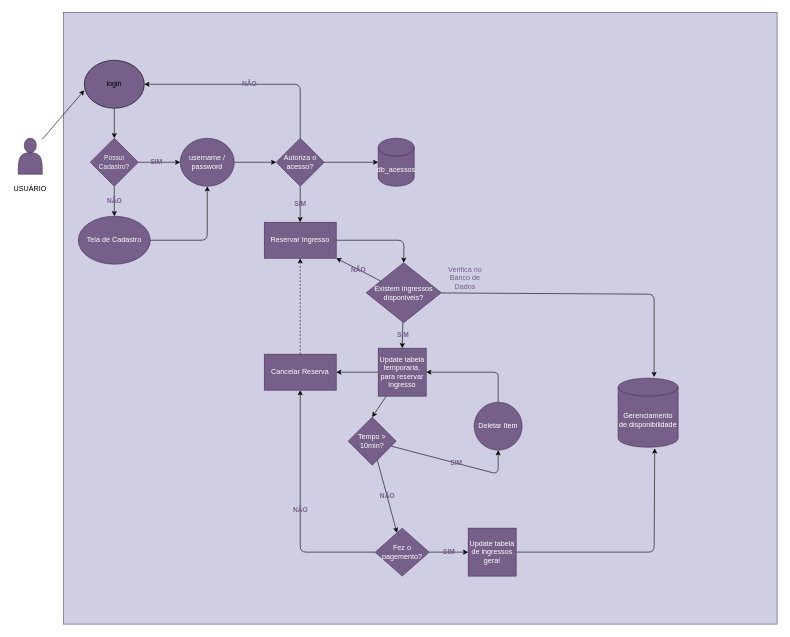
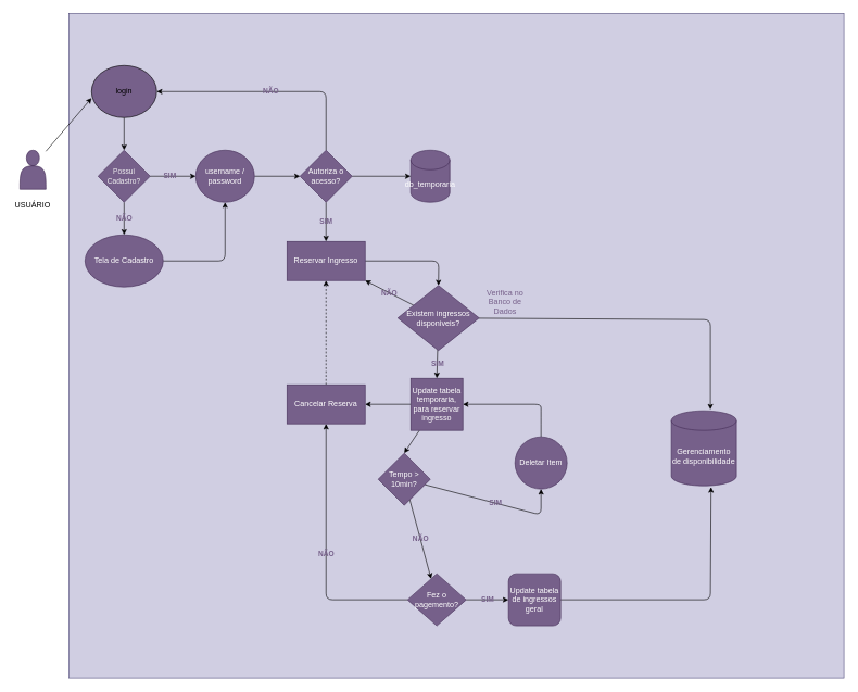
- <mxCell id="18" value="db_acessos" style="shape=cylinder3;whiteSpace=wrap;html=1;boundedLbl=1;backgroundOutline=1;size=15;fillColor=#76608a;fontColor=#ffffff;strokeColor=#432D57;" parent="1" vertex="1"><mxGeometry x="630" y="230" width="60" height="80" as="geometry" /></mxCell>
+ <mxCell id="18" value="db_temporaria" style="shape=cylinder3;whiteSpace=wrap;html=1;boundedLbl=1;backgroundOutline=1;size=15;fillColor=#76608a;fontColor=#ffffff;strokeColor=#432D57;" parent="1" vertex="1"><mxGeometry x="630" y="230" width="60" height="80" as="geometry" /></mxCell>
- <mxCell id="37" value="Update tabela de ingressos geral" style="whiteSpace=wrap;html=1;aspect=fixed;fillColor=#76608a;fontColor=#ffffff;strokeColor=#432D57;" parent="1" vertex="1"><mxGeometry x="780" y="880" width="80" height="80" as="geometry" /></mxCell>
+ <mxCell id="37" value="Update tabela de ingressos geral" style="whiteSpace=wrap;html=1;aspect=fixed;fillColor=#76608a;fontColor=#ffffff;strokeColor=#432D57;rounded=1;" parent="1" vertex="1"><mxGeometry x="780" y="880" width="80" height="80" as="geometry" /></mxCell>
